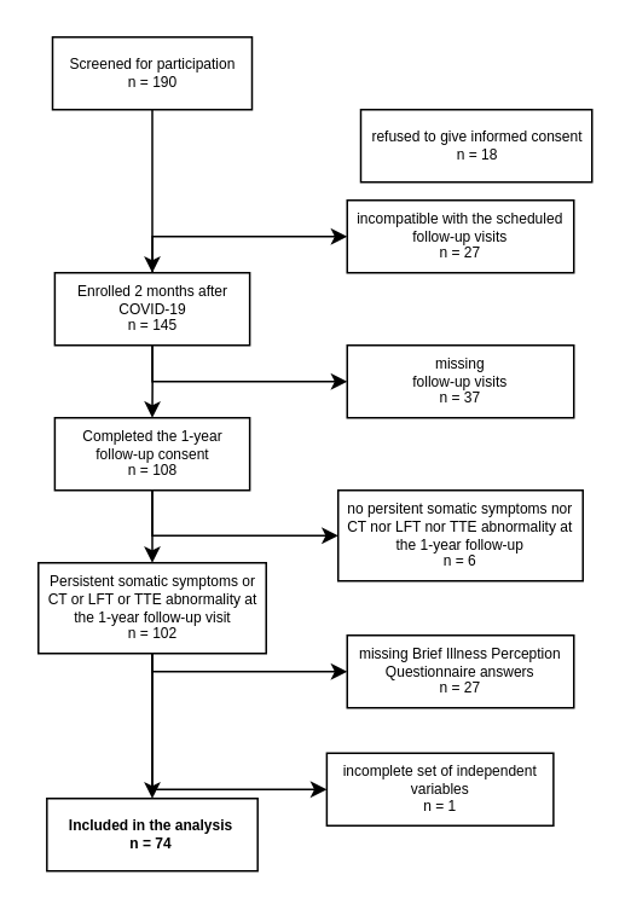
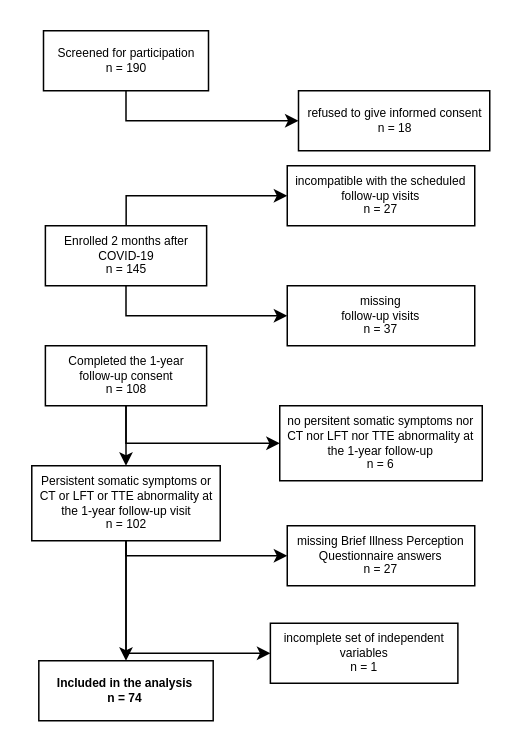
+ <mxCell id="11" style="edgeStyle=orthogonalEdgeStyle;rounded=0;orthogonalLoop=1;jettySize=auto;html=1;entryX=0;entryY=0.5;entryDx=0;entryDy=0;fontSize=8;" parent="1" source="2" target="10" edge="1"><mxGeometry x="10" y="30" as="geometry"><Array as="points"><mxPoint x="83.5" y="80" /></Array></mxGeometry></mxCell>
- <mxCell id="5" style="edgeStyle=orthogonalEdgeStyle;rounded=0;orthogonalLoop=1;jettySize=auto;html=1;entryX=0.5;entryY=0;entryDx=0;entryDy=0;fontSize=8;" parent="1" source="2" target="4" edge="1"><mxGeometry x="10" y="30" as="geometry" /></mxCell>
- <mxCell id="9" style="edgeStyle=orthogonalEdgeStyle;rounded=0;orthogonalLoop=1;jettySize=auto;html=1;entryX=0.5;entryY=0;entryDx=0;entryDy=0;fontSize=8;" parent="1" source="4" target="8" edge="1"><mxGeometry x="10" y="30" as="geometry" /></mxCell>
